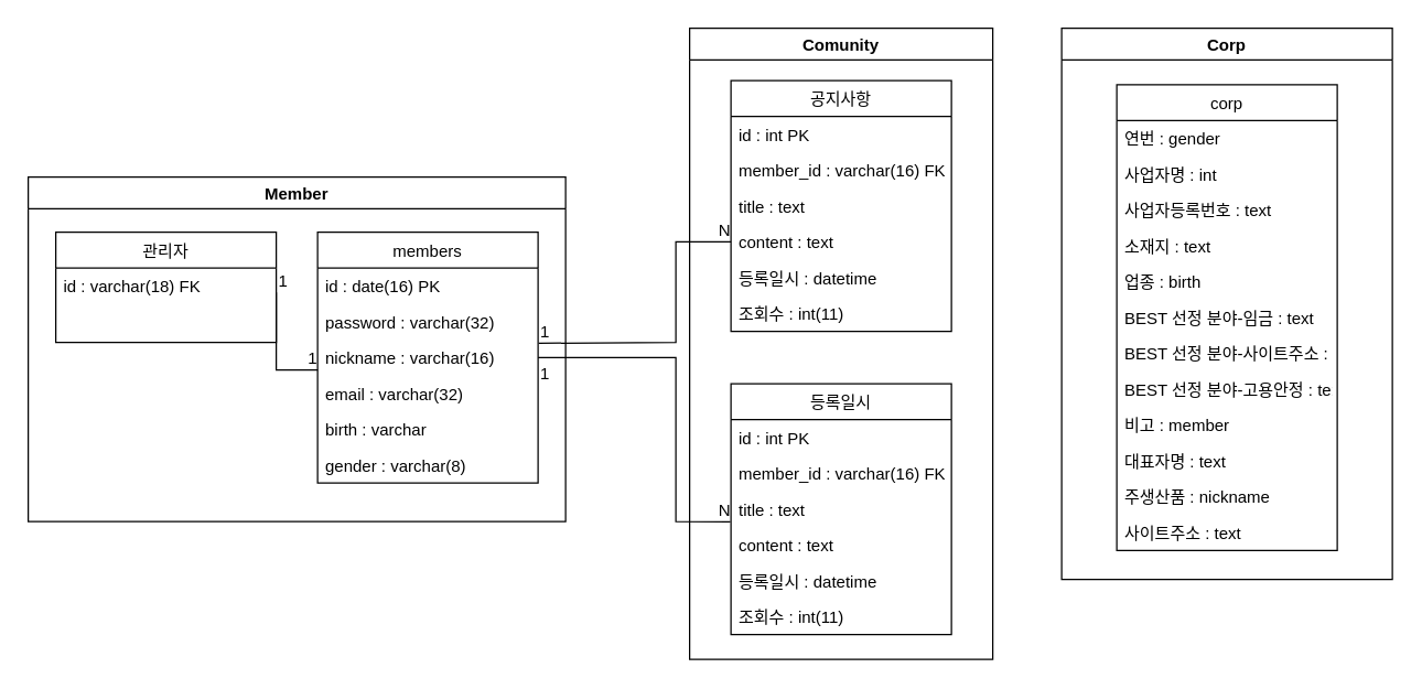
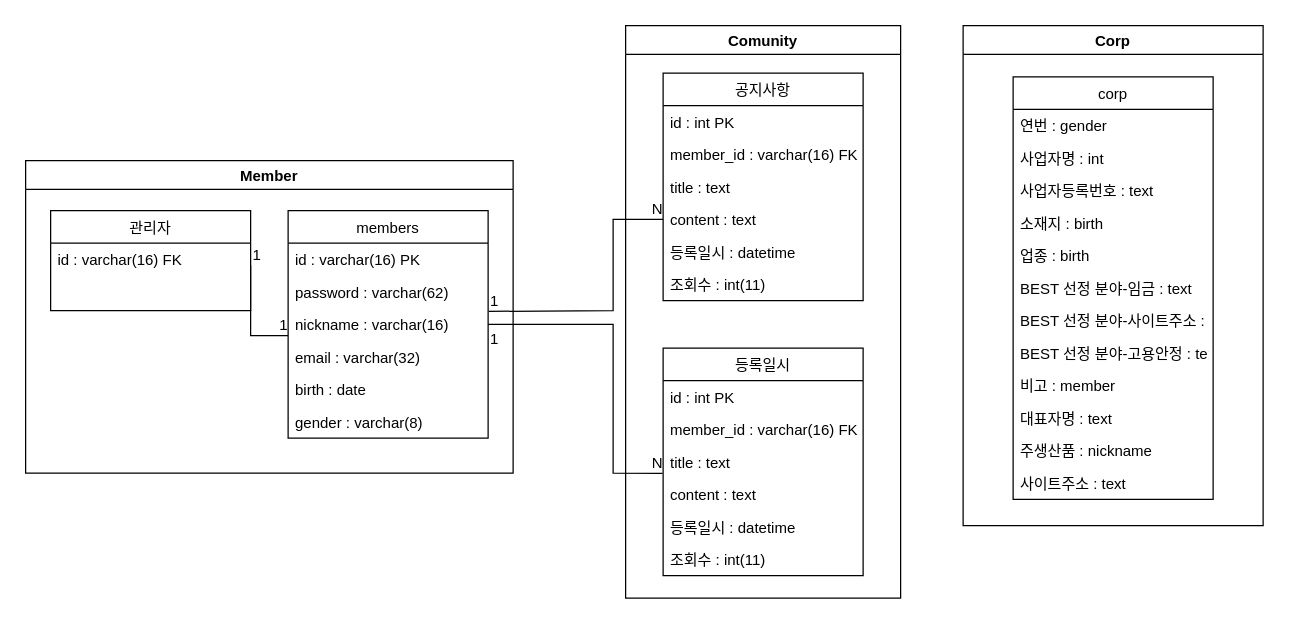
- <mxCell id="7" value="소재지 : text" style="text;align=left;verticalAlign=top;spacingLeft=4;spacingRight=4;overflow=hidden;rotatable=0;points=[[0,0.5],[1,0.5]];portConstraint=eastwest;rounded=0;shadow=0;html=0;" parent="3" vertex="1"><mxGeometry y="104" width="160" height="26" as="geometry" /></mxCell>
+ <mxCell id="7" value="소재지 : birth" style="text;align=left;verticalAlign=top;spacingLeft=4;spacingRight=4;overflow=hidden;rotatable=0;points=[[0,0.5],[1,0.5]];portConstraint=eastwest;rounded=0;shadow=0;html=0;" parent="3" vertex="1"><mxGeometry y="104" width="160" height="26" as="geometry" /></mxCell>
- <mxCell id="27" value="id : varchar(18) FK" style="text;align=left;verticalAlign=top;spacingLeft=4;spacingRight=4;overflow=hidden;rotatable=0;points=[[0,0.5],[1,0.5]];portConstraint=eastwest;" parent="26" vertex="1"><mxGeometry y="26" width="160" height="26" as="geometry" /></mxCell>
+ <mxCell id="27" value="id : varchar(16) FK" style="text;align=left;verticalAlign=top;spacingLeft=4;spacingRight=4;overflow=hidden;rotatable=0;points=[[0,0.5],[1,0.5]];portConstraint=eastwest;" parent="26" vertex="1"><mxGeometry y="26" width="160" height="26" as="geometry" /></mxCell>
- <mxCell id="20" value="id : date(16) PK" style="text;align=left;verticalAlign=top;spacingLeft=4;spacingRight=4;overflow=hidden;rotatable=0;points=[[0,0.5],[1,0.5]];portConstraint=eastwest;" parent="16" vertex="1"><mxGeometry y="26" width="160" height="26" as="geometry" /></mxCell>
+ <mxCell id="20" value="id : varchar(16) PK" style="text;align=left;verticalAlign=top;spacingLeft=4;spacingRight=4;overflow=hidden;rotatable=0;points=[[0,0.5],[1,0.5]];portConstraint=eastwest;" parent="16" vertex="1"><mxGeometry y="26" width="160" height="26" as="geometry" /></mxCell>
- <mxCell id="21" value="password : varchar(32)" style="text;align=left;verticalAlign=top;spacingLeft=4;spacingRight=4;overflow=hidden;rotatable=0;points=[[0,0.5],[1,0.5]];portConstraint=eastwest;rounded=0;shadow=0;html=0;" parent="16" vertex="1"><mxGeometry y="52" width="160" height="26" as="geometry" /></mxCell>
+ <mxCell id="21" value="password : varchar(62)" style="text;align=left;verticalAlign=top;spacingLeft=4;spacingRight=4;overflow=hidden;rotatable=0;points=[[0,0.5],[1,0.5]];portConstraint=eastwest;rounded=0;shadow=0;html=0;" parent="16" vertex="1"><mxGeometry y="52" width="160" height="26" as="geometry" /></mxCell>
- <mxCell id="24" value="birth : varchar" style="text;align=left;verticalAlign=top;spacingLeft=4;spacingRight=4;overflow=hidden;rotatable=0;points=[[0,0.5],[1,0.5]];portConstraint=eastwest;rounded=0;shadow=0;html=0;" parent="16" vertex="1"><mxGeometry y="130" width="160" height="26" as="geometry" /></mxCell>
+ <mxCell id="24" value="birth : date" style="text;align=left;verticalAlign=top;spacingLeft=4;spacingRight=4;overflow=hidden;rotatable=0;points=[[0,0.5],[1,0.5]];portConstraint=eastwest;rounded=0;shadow=0;html=0;" parent="16" vertex="1"><mxGeometry y="130" width="160" height="26" as="geometry" /></mxCell>
